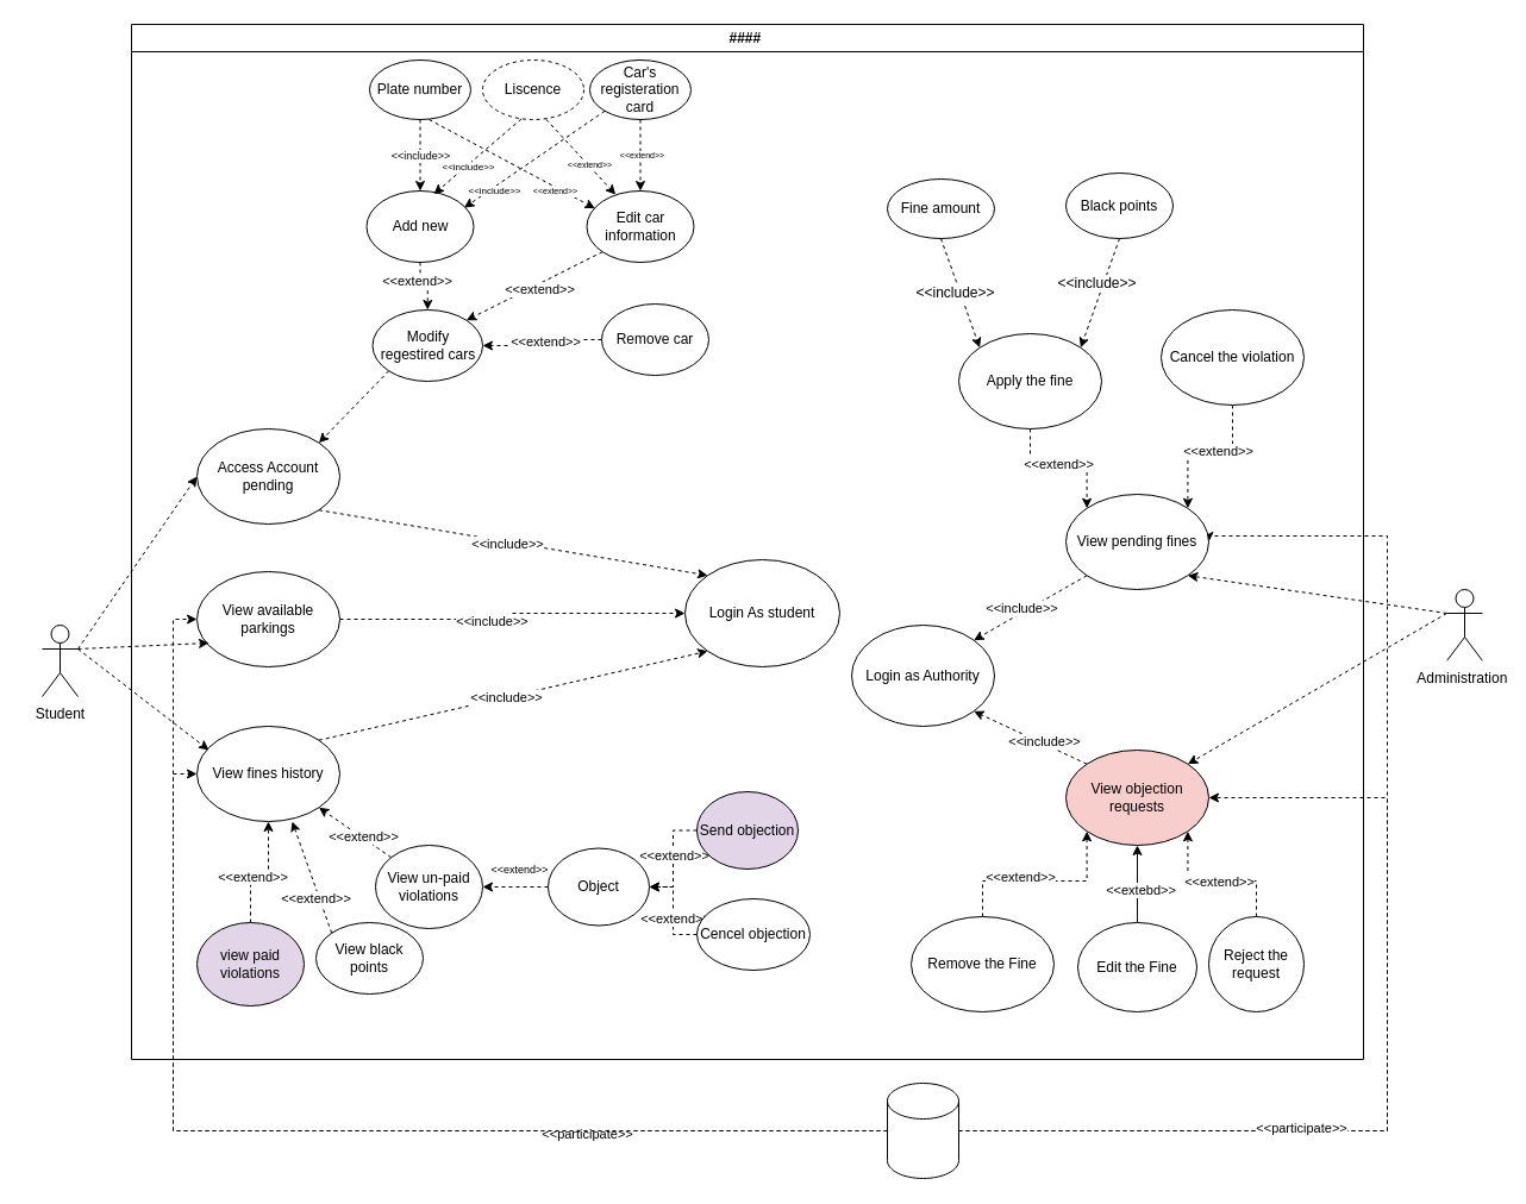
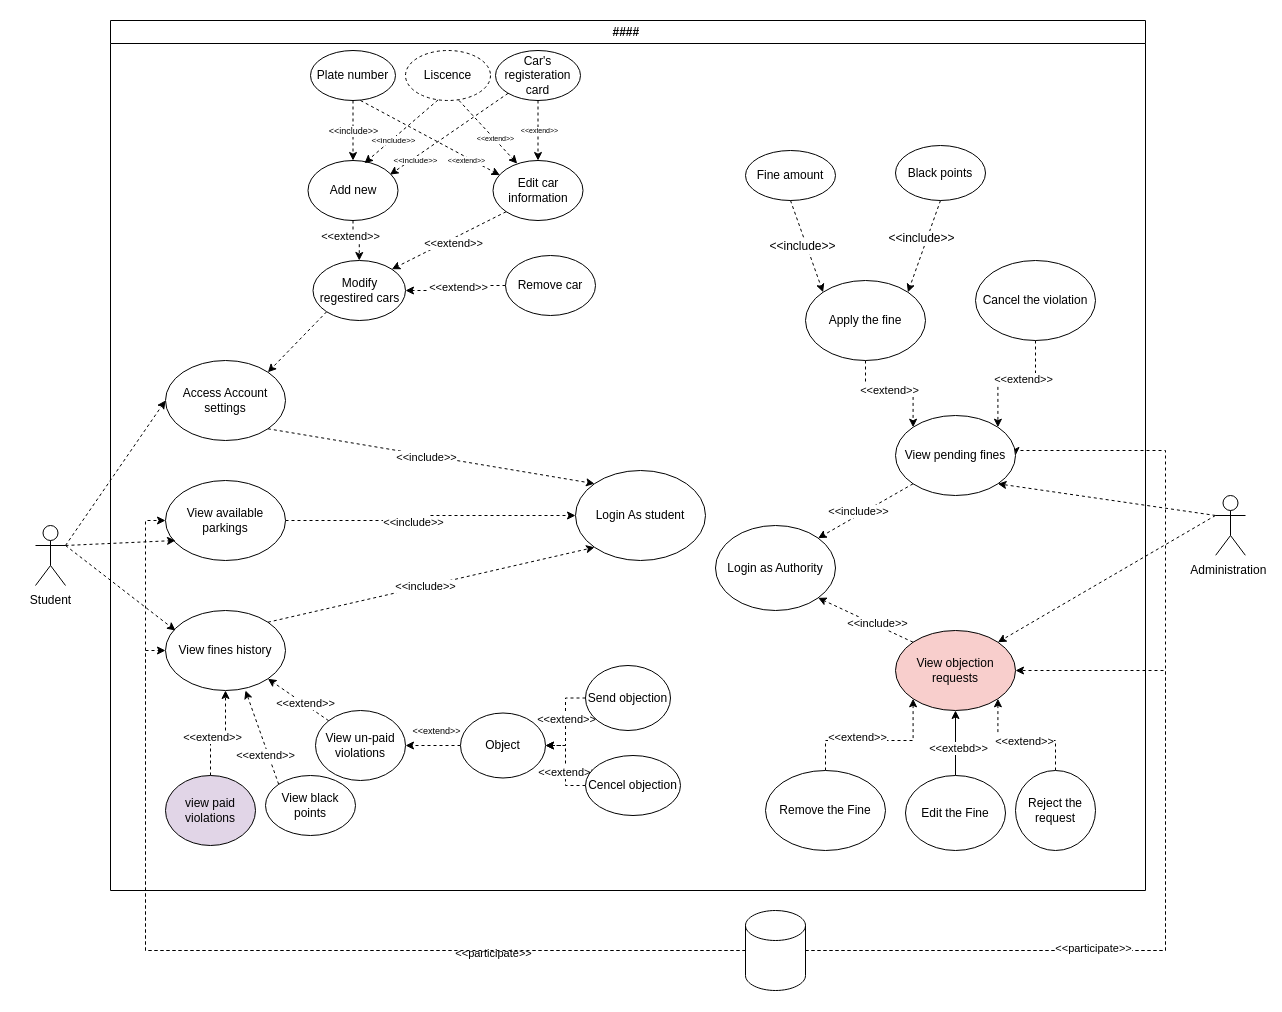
- <mxCell id="5" value="Access Account pending" style="ellipse;whiteSpace=wrap;html=1;" parent="1" vertex="1"><mxGeometry x="165" y="360" width="120" height="80" as="geometry" /></mxCell>
+ <mxCell id="5" value="Access Account settings" style="ellipse;whiteSpace=wrap;html=1;" parent="1" vertex="1"><mxGeometry x="165" y="360" width="120" height="80" as="geometry" /></mxCell>
- <mxCell id="54" value="Send objection" style="ellipse;whiteSpace=wrap;html=1;fillColor=#e1d5e7;" parent="1" vertex="1"><mxGeometry x="585" y="665" width="85" height="65" as="geometry" /></mxCell>
+ <mxCell id="54" value="Send objection" style="ellipse;whiteSpace=wrap;html=1;" parent="1" vertex="1"><mxGeometry x="585" y="665" width="85" height="65" as="geometry" /></mxCell>
